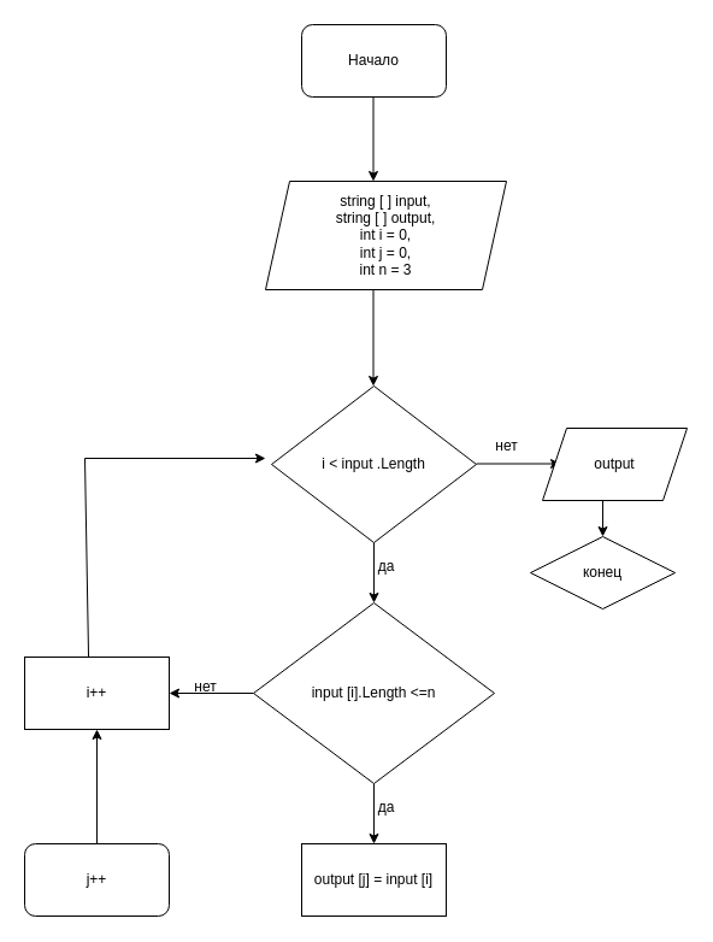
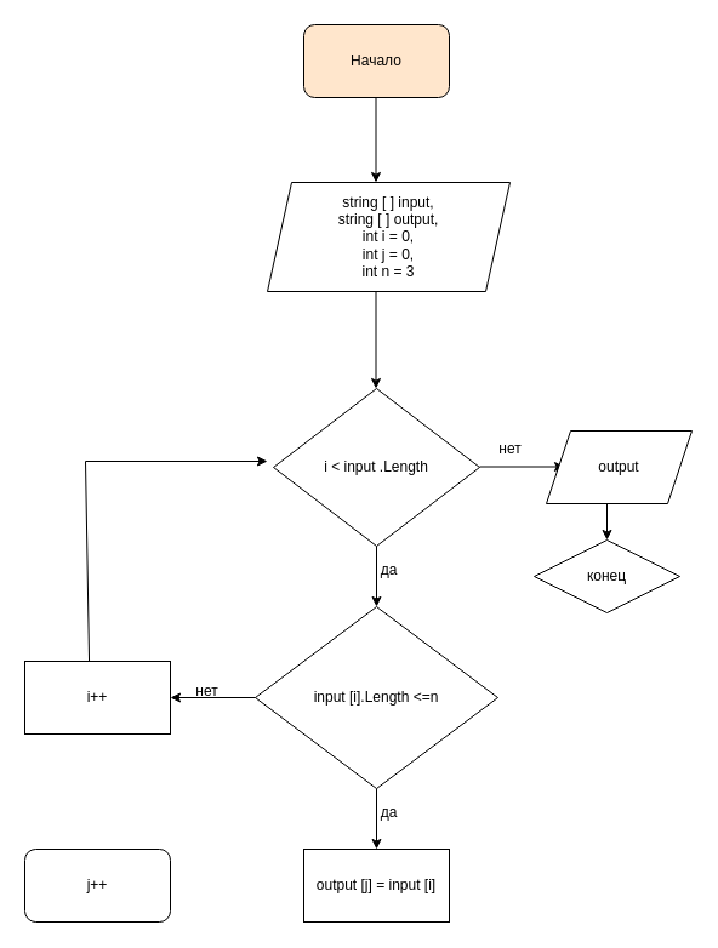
- <mxCell id="2" value="Начало" style="rounded=1;whiteSpace=wrap;html=1;" vertex="1" parent="1"><mxGeometry x="250" y="20" width="120" height="60" as="geometry" /></mxCell>
+ <mxCell id="2" value="Начало" style="rounded=1;whiteSpace=wrap;html=1;fillColor=#ffe6cc;" vertex="1" parent="1"><mxGeometry x="250" y="20" width="120" height="60" as="geometry" /></mxCell>
- <mxCell id="20" value="" style="endArrow=classic;html=1;rounded=0;exitX=0.5;exitY=0;exitDx=0;exitDy=0;" edge="1" parent="1" source="19" target="21"><mxGeometry width="50" height="50" relative="1" as="geometry"><mxPoint x="330" y="580" as="sourcePoint" /><mxPoint x="80" y="610" as="targetPoint" /></mxGeometry></mxCell>
